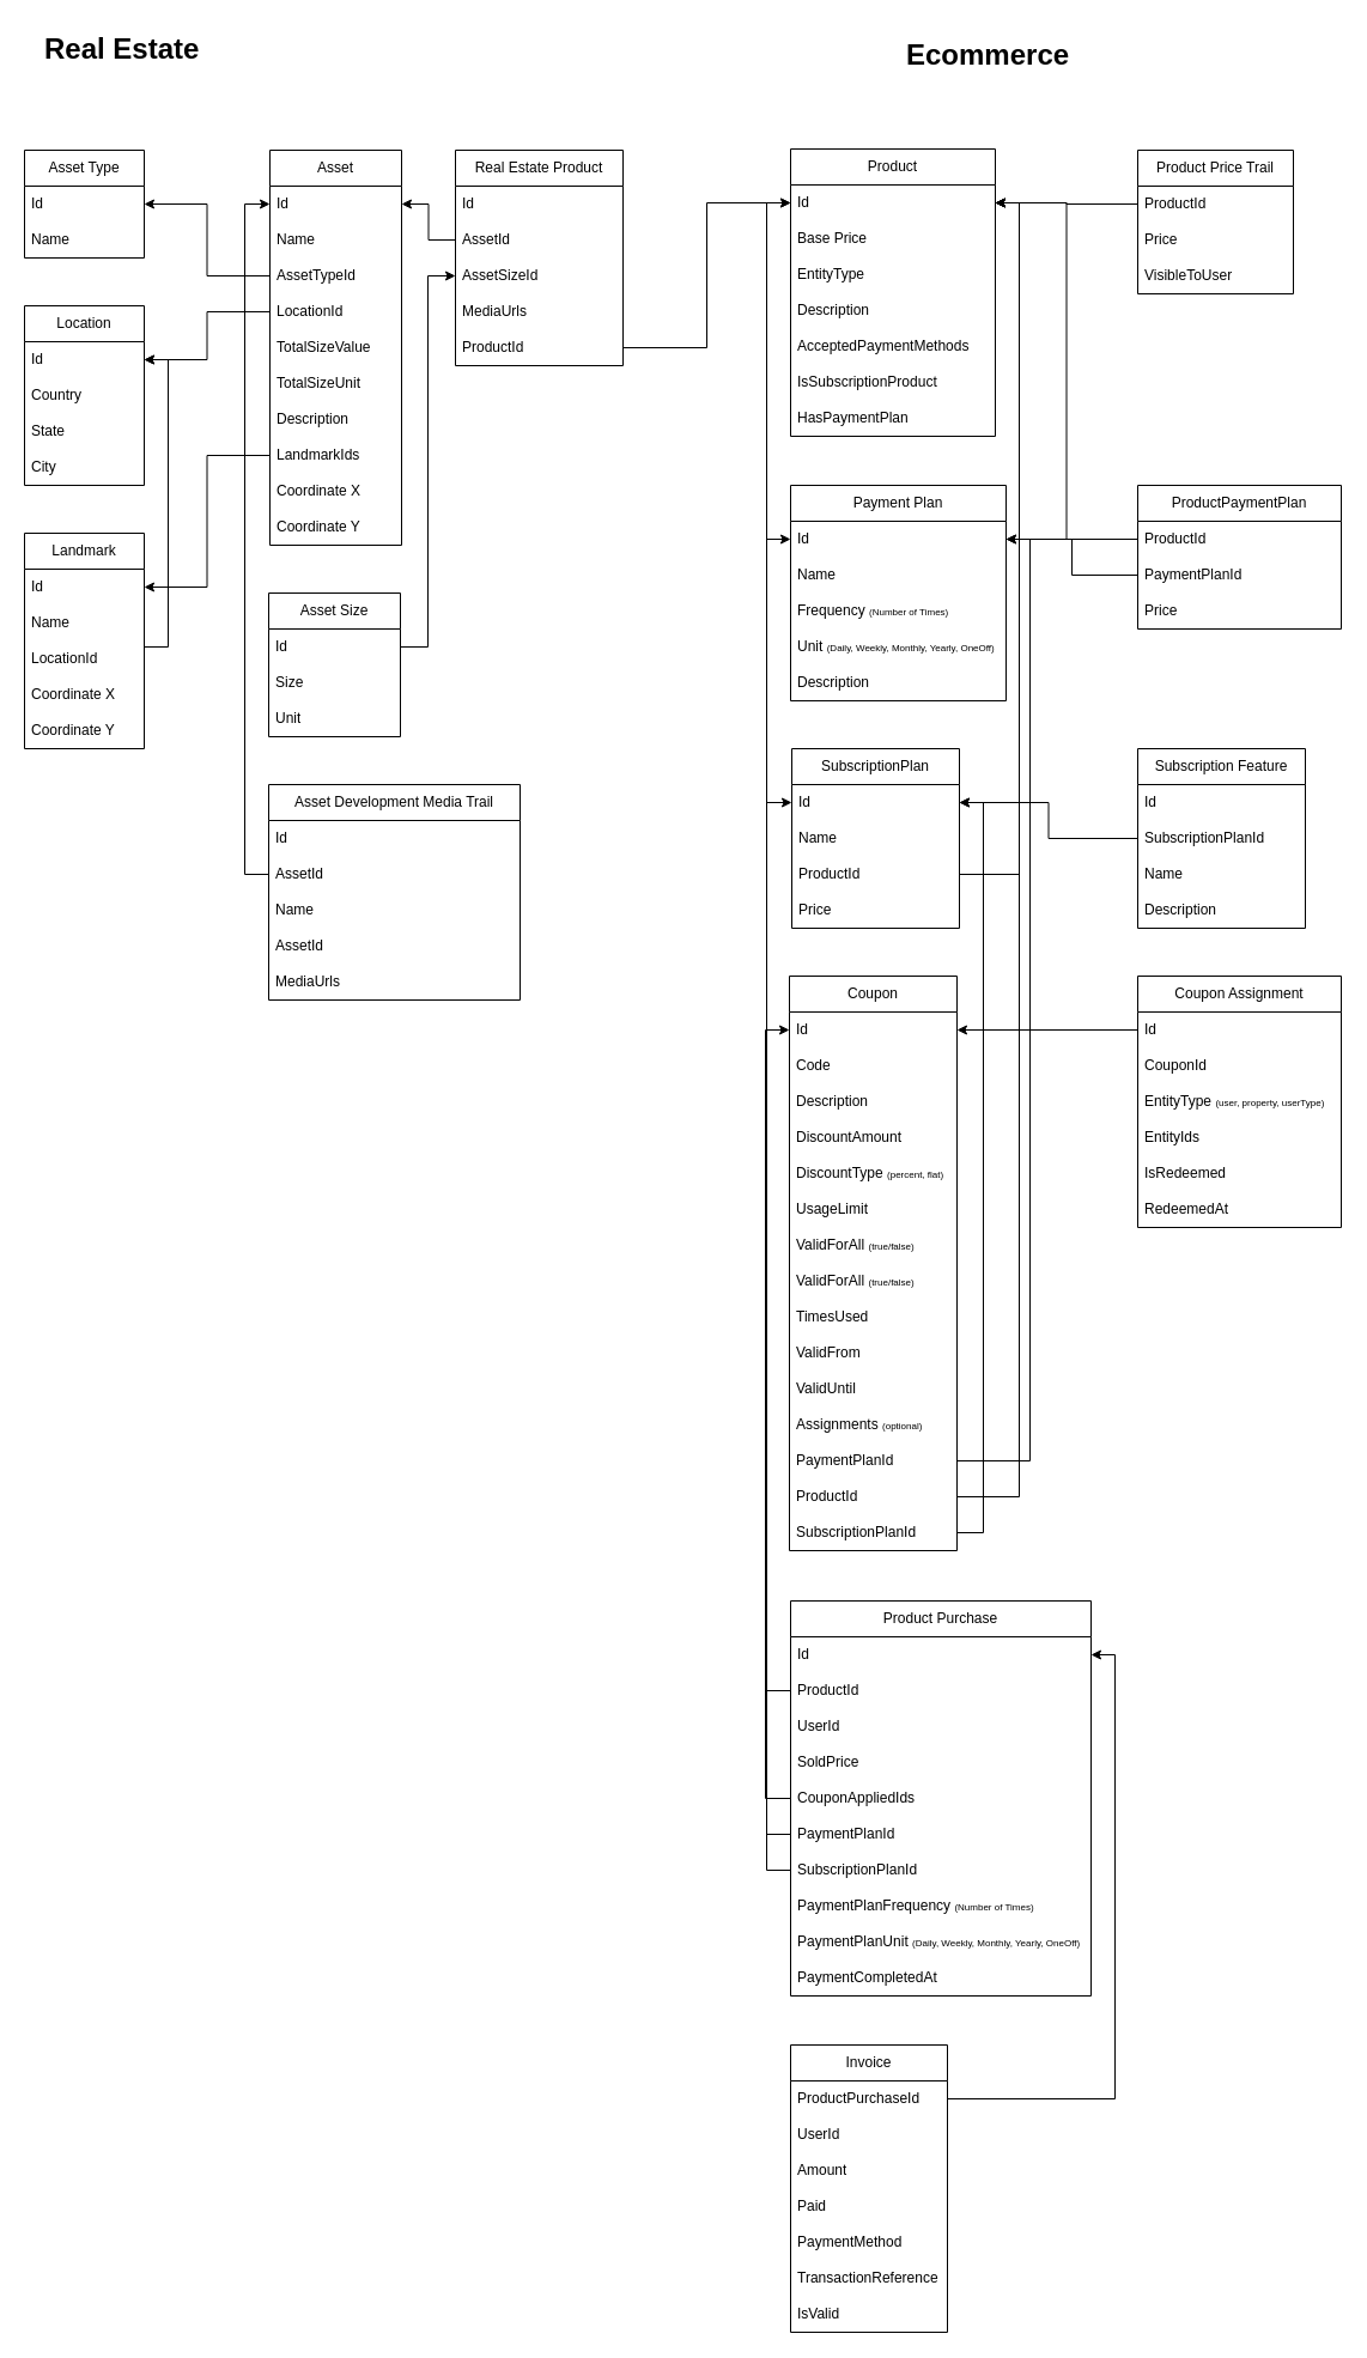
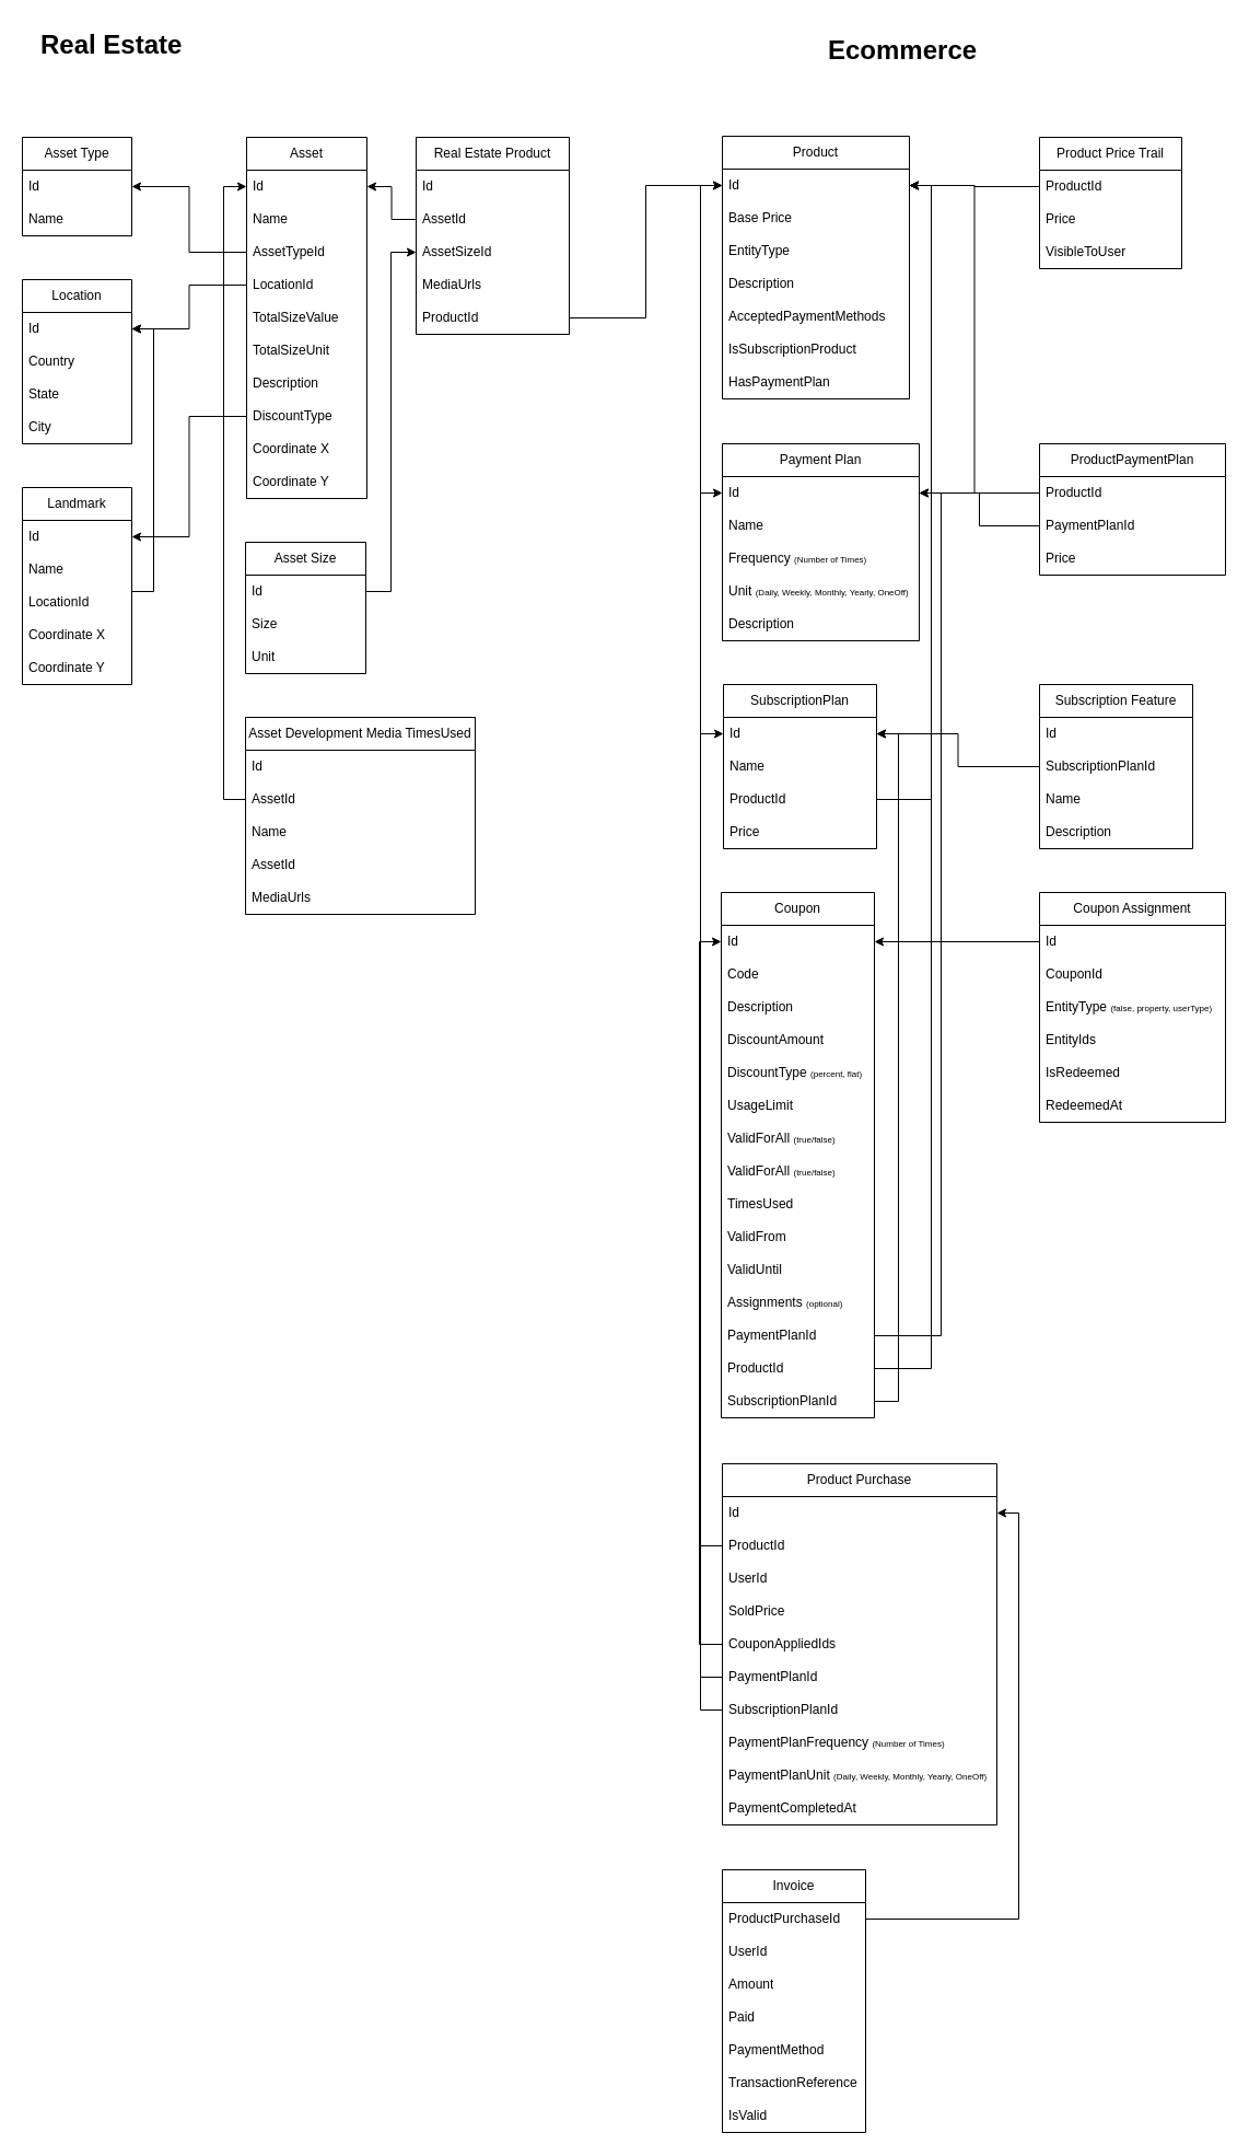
- <mxCell id="13" value="LandmarkIds" style="text;strokeColor=none;fillColor=none;align=left;verticalAlign=middle;spacingLeft=4;spacingRight=4;overflow=hidden;points=[[0,0.5],[1,0.5]];portConstraint=eastwest;rotatable=0;whiteSpace=wrap;html=1;" parent="5" vertex="1"><mxGeometry y="240" width="110" height="30" as="geometry" /></mxCell>
+ <mxCell id="13" value="DiscountType" style="text;strokeColor=none;fillColor=none;align=left;verticalAlign=middle;spacingLeft=4;spacingRight=4;overflow=hidden;points=[[0,0.5],[1,0.5]];portConstraint=eastwest;rotatable=0;whiteSpace=wrap;html=1;" parent="5" vertex="1"><mxGeometry y="240" width="110" height="30" as="geometry" /></mxCell>
- <mxCell id="103" value="Asset Development Media Trail" style="swimlane;fontStyle=0;childLayout=stackLayout;horizontal=1;startSize=30;horizontalStack=0;resizeParent=1;resizeParentMax=0;resizeLast=0;collapsible=1;marginBottom=0;whiteSpace=wrap;html=1;" parent="1" vertex="1"><mxGeometry x="224" y="655" width="210" height="180" as="geometry" /></mxCell>
+ <mxCell id="103" value="Asset Development Media TimesUsed" style="swimlane;fontStyle=0;childLayout=stackLayout;horizontal=1;startSize=30;horizontalStack=0;resizeParent=1;resizeParentMax=0;resizeLast=0;collapsible=1;marginBottom=0;whiteSpace=wrap;html=1;" parent="1" vertex="1"><mxGeometry x="224" y="655" width="210" height="180" as="geometry" /></mxCell>
- <mxCell id="91" value="EntityType &lt;font style=&quot;font-size: 8px;&quot;&gt;(user, property, userType)&lt;/font&gt;" style="text;strokeColor=none;fillColor=none;align=left;verticalAlign=middle;spacingLeft=4;spacingRight=4;overflow=hidden;points=[[0,0.5],[1,0.5]];portConstraint=eastwest;rotatable=0;whiteSpace=wrap;html=1;" parent="88" vertex="1"><mxGeometry y="90" width="170" height="30" as="geometry" /></mxCell>
+ <mxCell id="91" value="EntityType &lt;font style=&quot;font-size: 8px;&quot;&gt;(false, property, userType)&lt;/font&gt;" style="text;strokeColor=none;fillColor=none;align=left;verticalAlign=middle;spacingLeft=4;spacingRight=4;overflow=hidden;points=[[0,0.5],[1,0.5]];portConstraint=eastwest;rotatable=0;whiteSpace=wrap;html=1;" parent="88" vertex="1"><mxGeometry y="90" width="170" height="30" as="geometry" /></mxCell>
